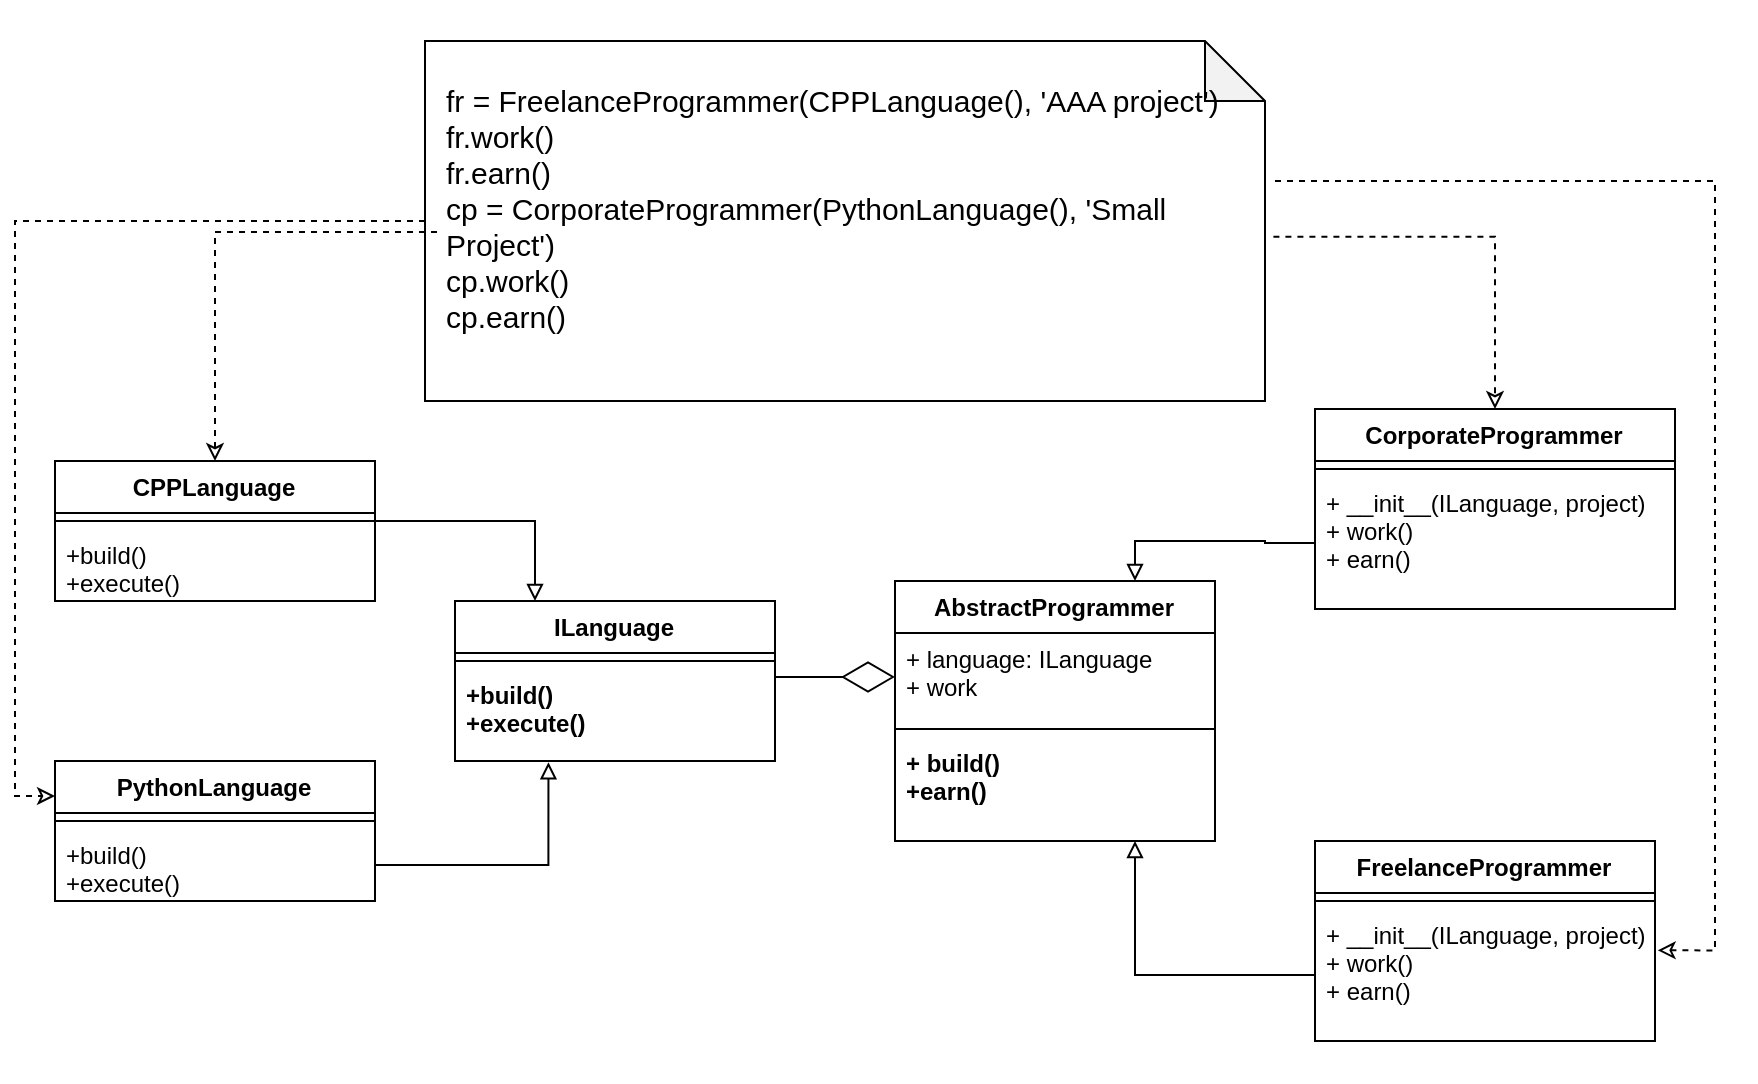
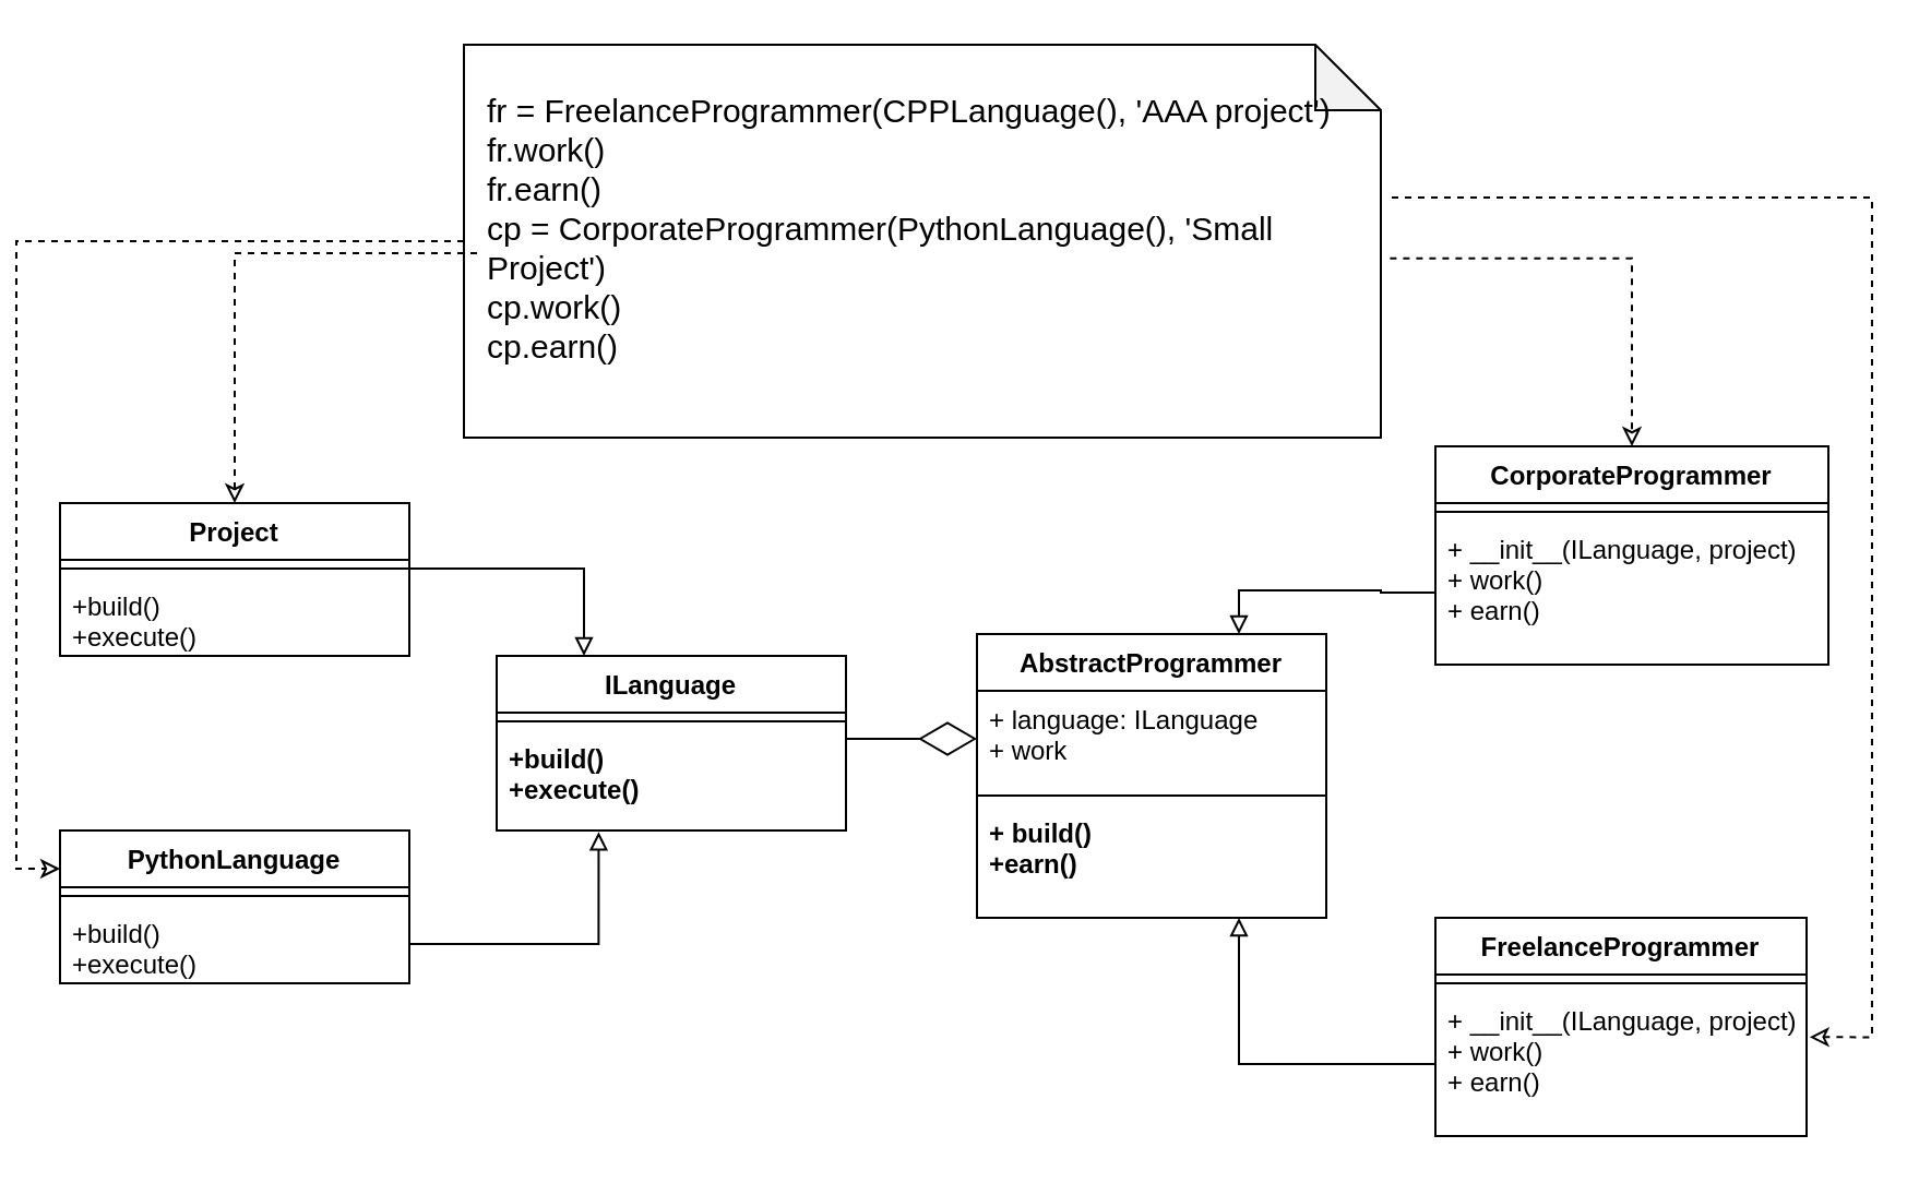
- <mxCell id="5" value="CPPLanguage" style="swimlane;fontStyle=1;align=center;verticalAlign=top;childLayout=stackLayout;horizontal=1;startSize=26;horizontalStack=0;resizeParent=1;resizeParentMax=0;resizeLast=0;collapsible=1;marginBottom=0;" vertex="1" parent="1"><mxGeometry x="20" y="230" width="160" height="70" as="geometry" /></mxCell>
+ <mxCell id="5" value="Project" style="swimlane;fontStyle=1;align=center;verticalAlign=top;childLayout=stackLayout;horizontal=1;startSize=26;horizontalStack=0;resizeParent=1;resizeParentMax=0;resizeLast=0;collapsible=1;marginBottom=0;" vertex="1" parent="1"><mxGeometry x="20" y="230" width="160" height="70" as="geometry" /></mxCell>
